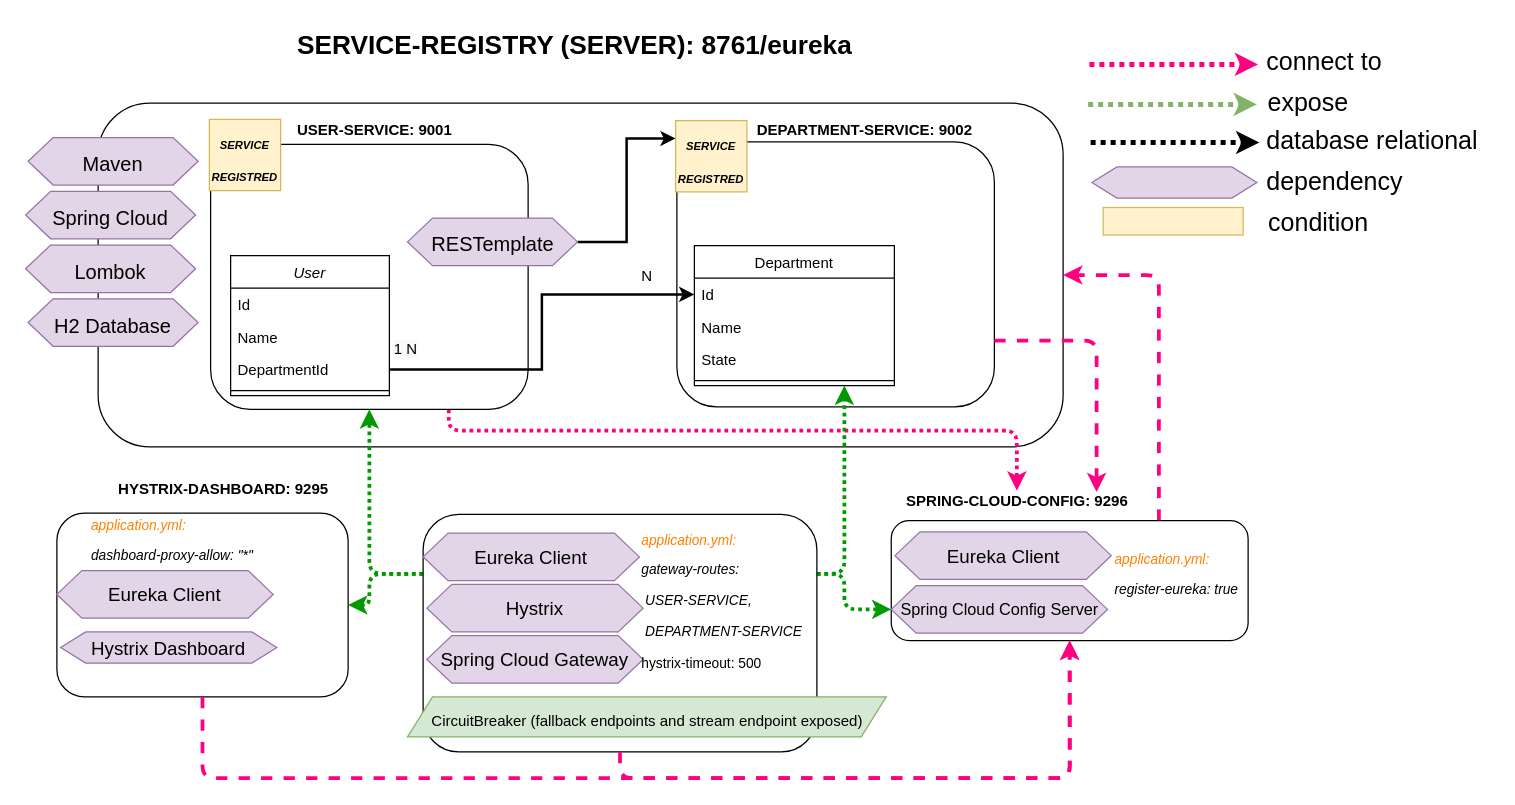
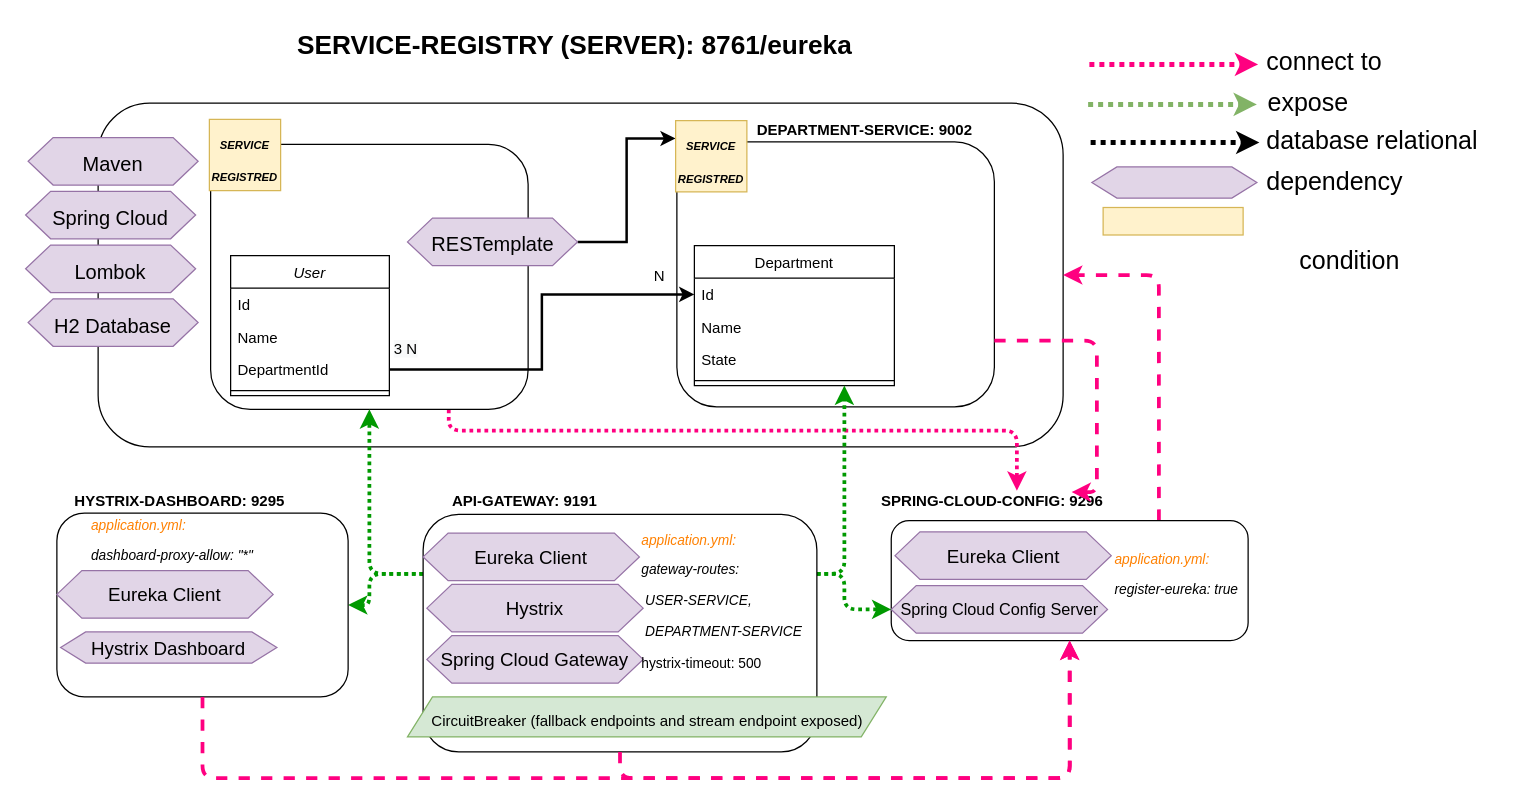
- <mxCell id="5" value="USER-SERVICE: 9001" style="text;html=1;align=center;verticalAlign=middle;resizable=0;points=[];autosize=1;fontStyle=1" vertex="1" parent="1"><mxGeometry x="232" y="95" width="134" height="18" as="geometry" /></mxCell>
- <mxCell id="64" value="condition" style="text;html=1;align=center;verticalAlign=middle;resizable=0;points=[];autosize=1;fontSize=20;" vertex="1" parent="1"><mxGeometry x="1009" y="162.5" width="90" height="28" as="geometry" /></mxCell>
+ <mxCell id="64" value="condition" style="text;html=1;align=center;verticalAlign=middle;resizable=0;points=[];autosize=1;fontSize=20;" vertex="1" parent="1"><mxGeometry x="1034" y="192.5" width="90" height="28" as="geometry" /></mxCell>
- <mxCell id="25" value="&lt;div style=&quot;text-align: right&quot;&gt;&lt;span style=&quot;font-size: 12px&quot;&gt;&lt;font face=&quot;helvetica&quot;&gt;N&lt;/font&gt;&lt;/span&gt;&lt;/div&gt;" style="text;whiteSpace=wrap;html=1;fontSize=21;" vertex="1" parent="1"><mxGeometry x="511" y="197.75" width="16" height="42.5" as="geometry" /></mxCell>
+ <mxCell id="25" value="&lt;div style=&quot;text-align: right&quot;&gt;&lt;span style=&quot;font-size: 12px&quot;&gt;&lt;font face=&quot;helvetica&quot;&gt;N&lt;/font&gt;&lt;/span&gt;&lt;/div&gt;" style="text;whiteSpace=wrap;html=1;fontSize=21;" vertex="1" parent="1"><mxGeometry x="521" y="197.75" width="16" height="42.5" as="geometry" /></mxCell>
- <mxCell id="16" value="&lt;span style=&quot;color: rgb(0 , 0 , 0) ; font-family: &amp;#34;helvetica&amp;#34; ; font-size: 12px ; font-style: normal ; font-weight: 400 ; letter-spacing: normal ; text-align: right ; text-indent: 0px ; text-transform: none ; word-spacing: 0px ; background-color: rgb(248 , 249 , 250) ; display: inline ; float: none&quot;&gt;1 N&lt;/span&gt;" style="text;whiteSpace=wrap;html=1;fontSize=21;" vertex="1" parent="1"><mxGeometry x="313.001" y="256.001" width="29" height="43" as="geometry" /></mxCell>
+ <mxCell id="16" value="&lt;span style=&quot;color: rgb(0 , 0 , 0) ; font-family: &amp;#34;helvetica&amp;#34; ; font-size: 12px ; font-style: normal ; font-weight: 400 ; letter-spacing: normal ; text-align: right ; text-indent: 0px ; text-transform: none ; word-spacing: 0px ; background-color: rgb(248 , 249 , 250) ; display: inline ; float: none&quot;&gt;3 N&lt;/span&gt;" style="text;whiteSpace=wrap;html=1;fontSize=21;" vertex="1" parent="1"><mxGeometry x="313.001" y="256.001" width="29" height="43" as="geometry" /></mxCell>
- <mxCell id="47" value="HYSTRIX-DASHBOARD: 9295" style="text;html=1;align=center;verticalAlign=middle;resizable=0;points=[];autosize=1;fontStyle=1" vertex="1" parent="1"><mxGeometry x="89" y="382" width="178" height="18" as="geometry" /></mxCell>
+ <mxCell id="47" value="HYSTRIX-DASHBOARD: 9295" style="text;html=1;align=center;verticalAlign=middle;resizable=0;points=[];autosize=1;fontStyle=1" vertex="1" parent="1"><mxGeometry x="54" y="392" width="178" height="18" as="geometry" /></mxCell>
+ <mxCell id="41" value="API-GATEWAY: 9191" style="text;html=1;align=center;verticalAlign=middle;resizable=0;points=[];autosize=1;fontStyle=1" vertex="1" parent="1"><mxGeometry x="356" y="392" width="126" height="18" as="geometry" /></mxCell>
- <mxCell id="32" value="SPRING-CLOUD-CONFIG: 9296" style="text;html=1;align=center;verticalAlign=middle;resizable=0;points=[];autosize=1;fontStyle=1" vertex="1" parent="1"><mxGeometry x="719.5" y="392" width="187" height="18" as="geometry" /></mxCell>
+ <mxCell id="32" value="SPRING-CLOUD-CONFIG: 9296" style="text;html=1;align=center;verticalAlign=middle;resizable=0;points=[];autosize=1;fontStyle=1" vertex="1" parent="1"><mxGeometry x="699.5" y="392" width="187" height="18" as="geometry" /></mxCell>
